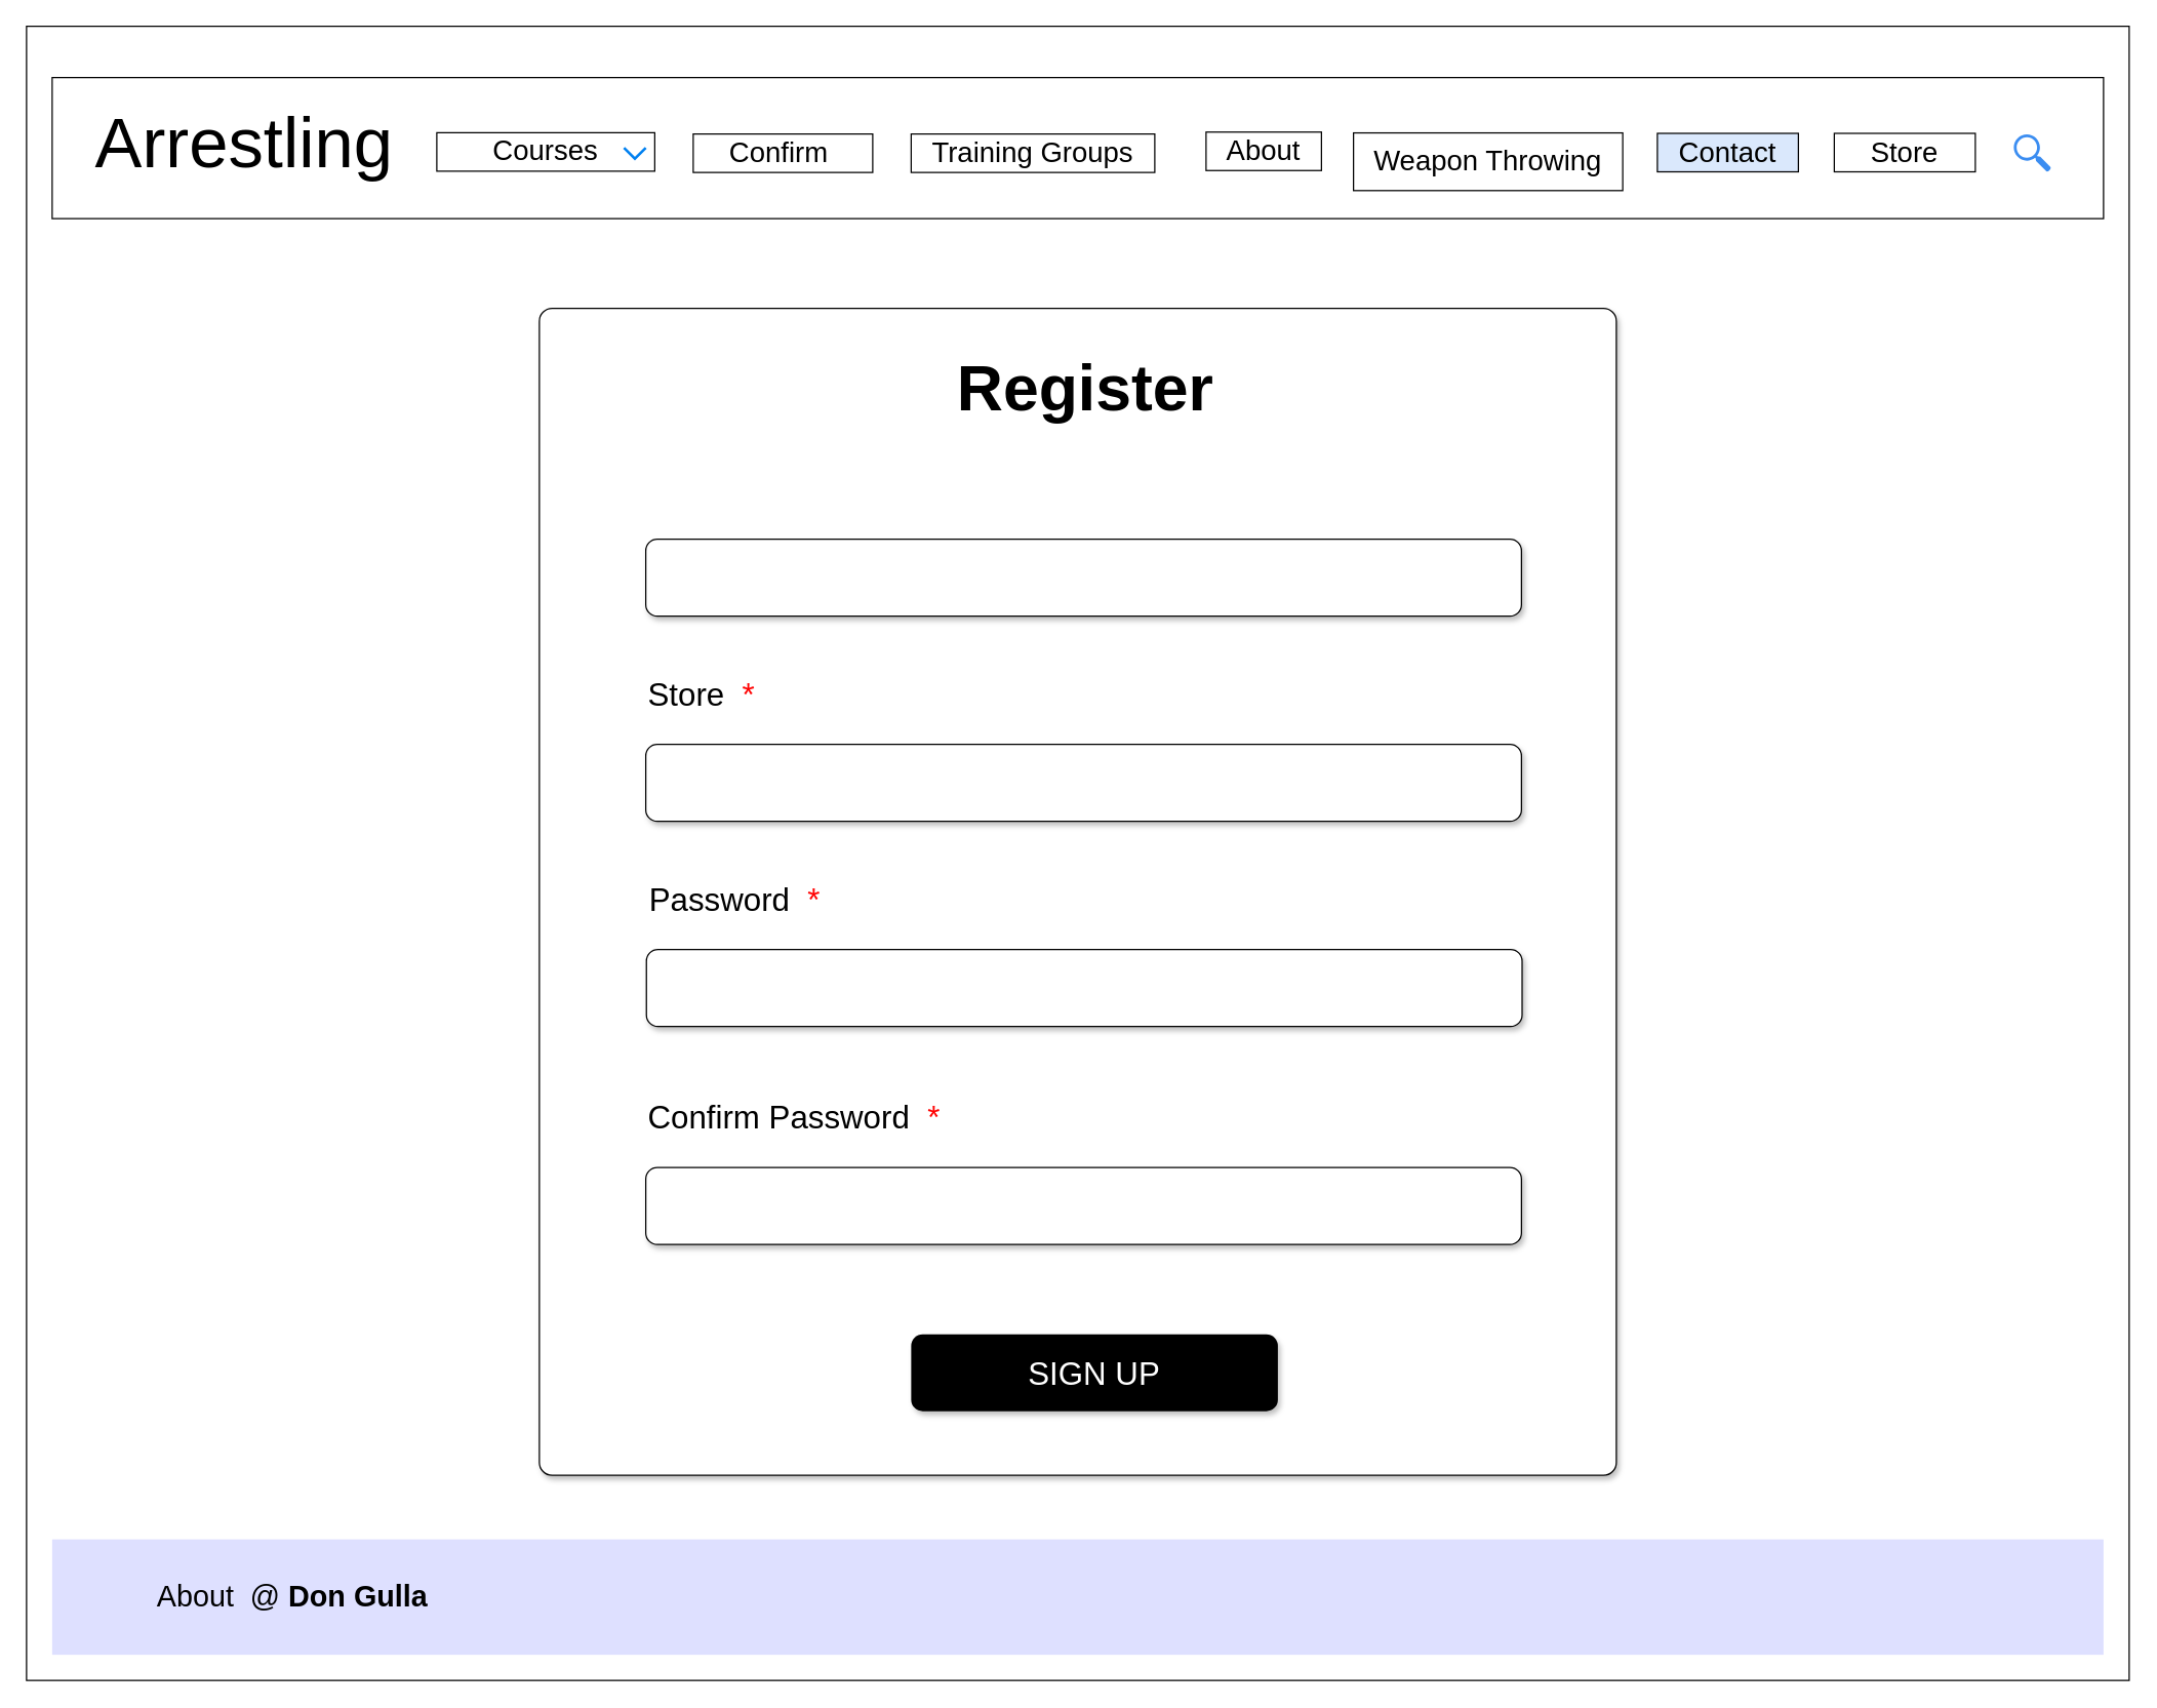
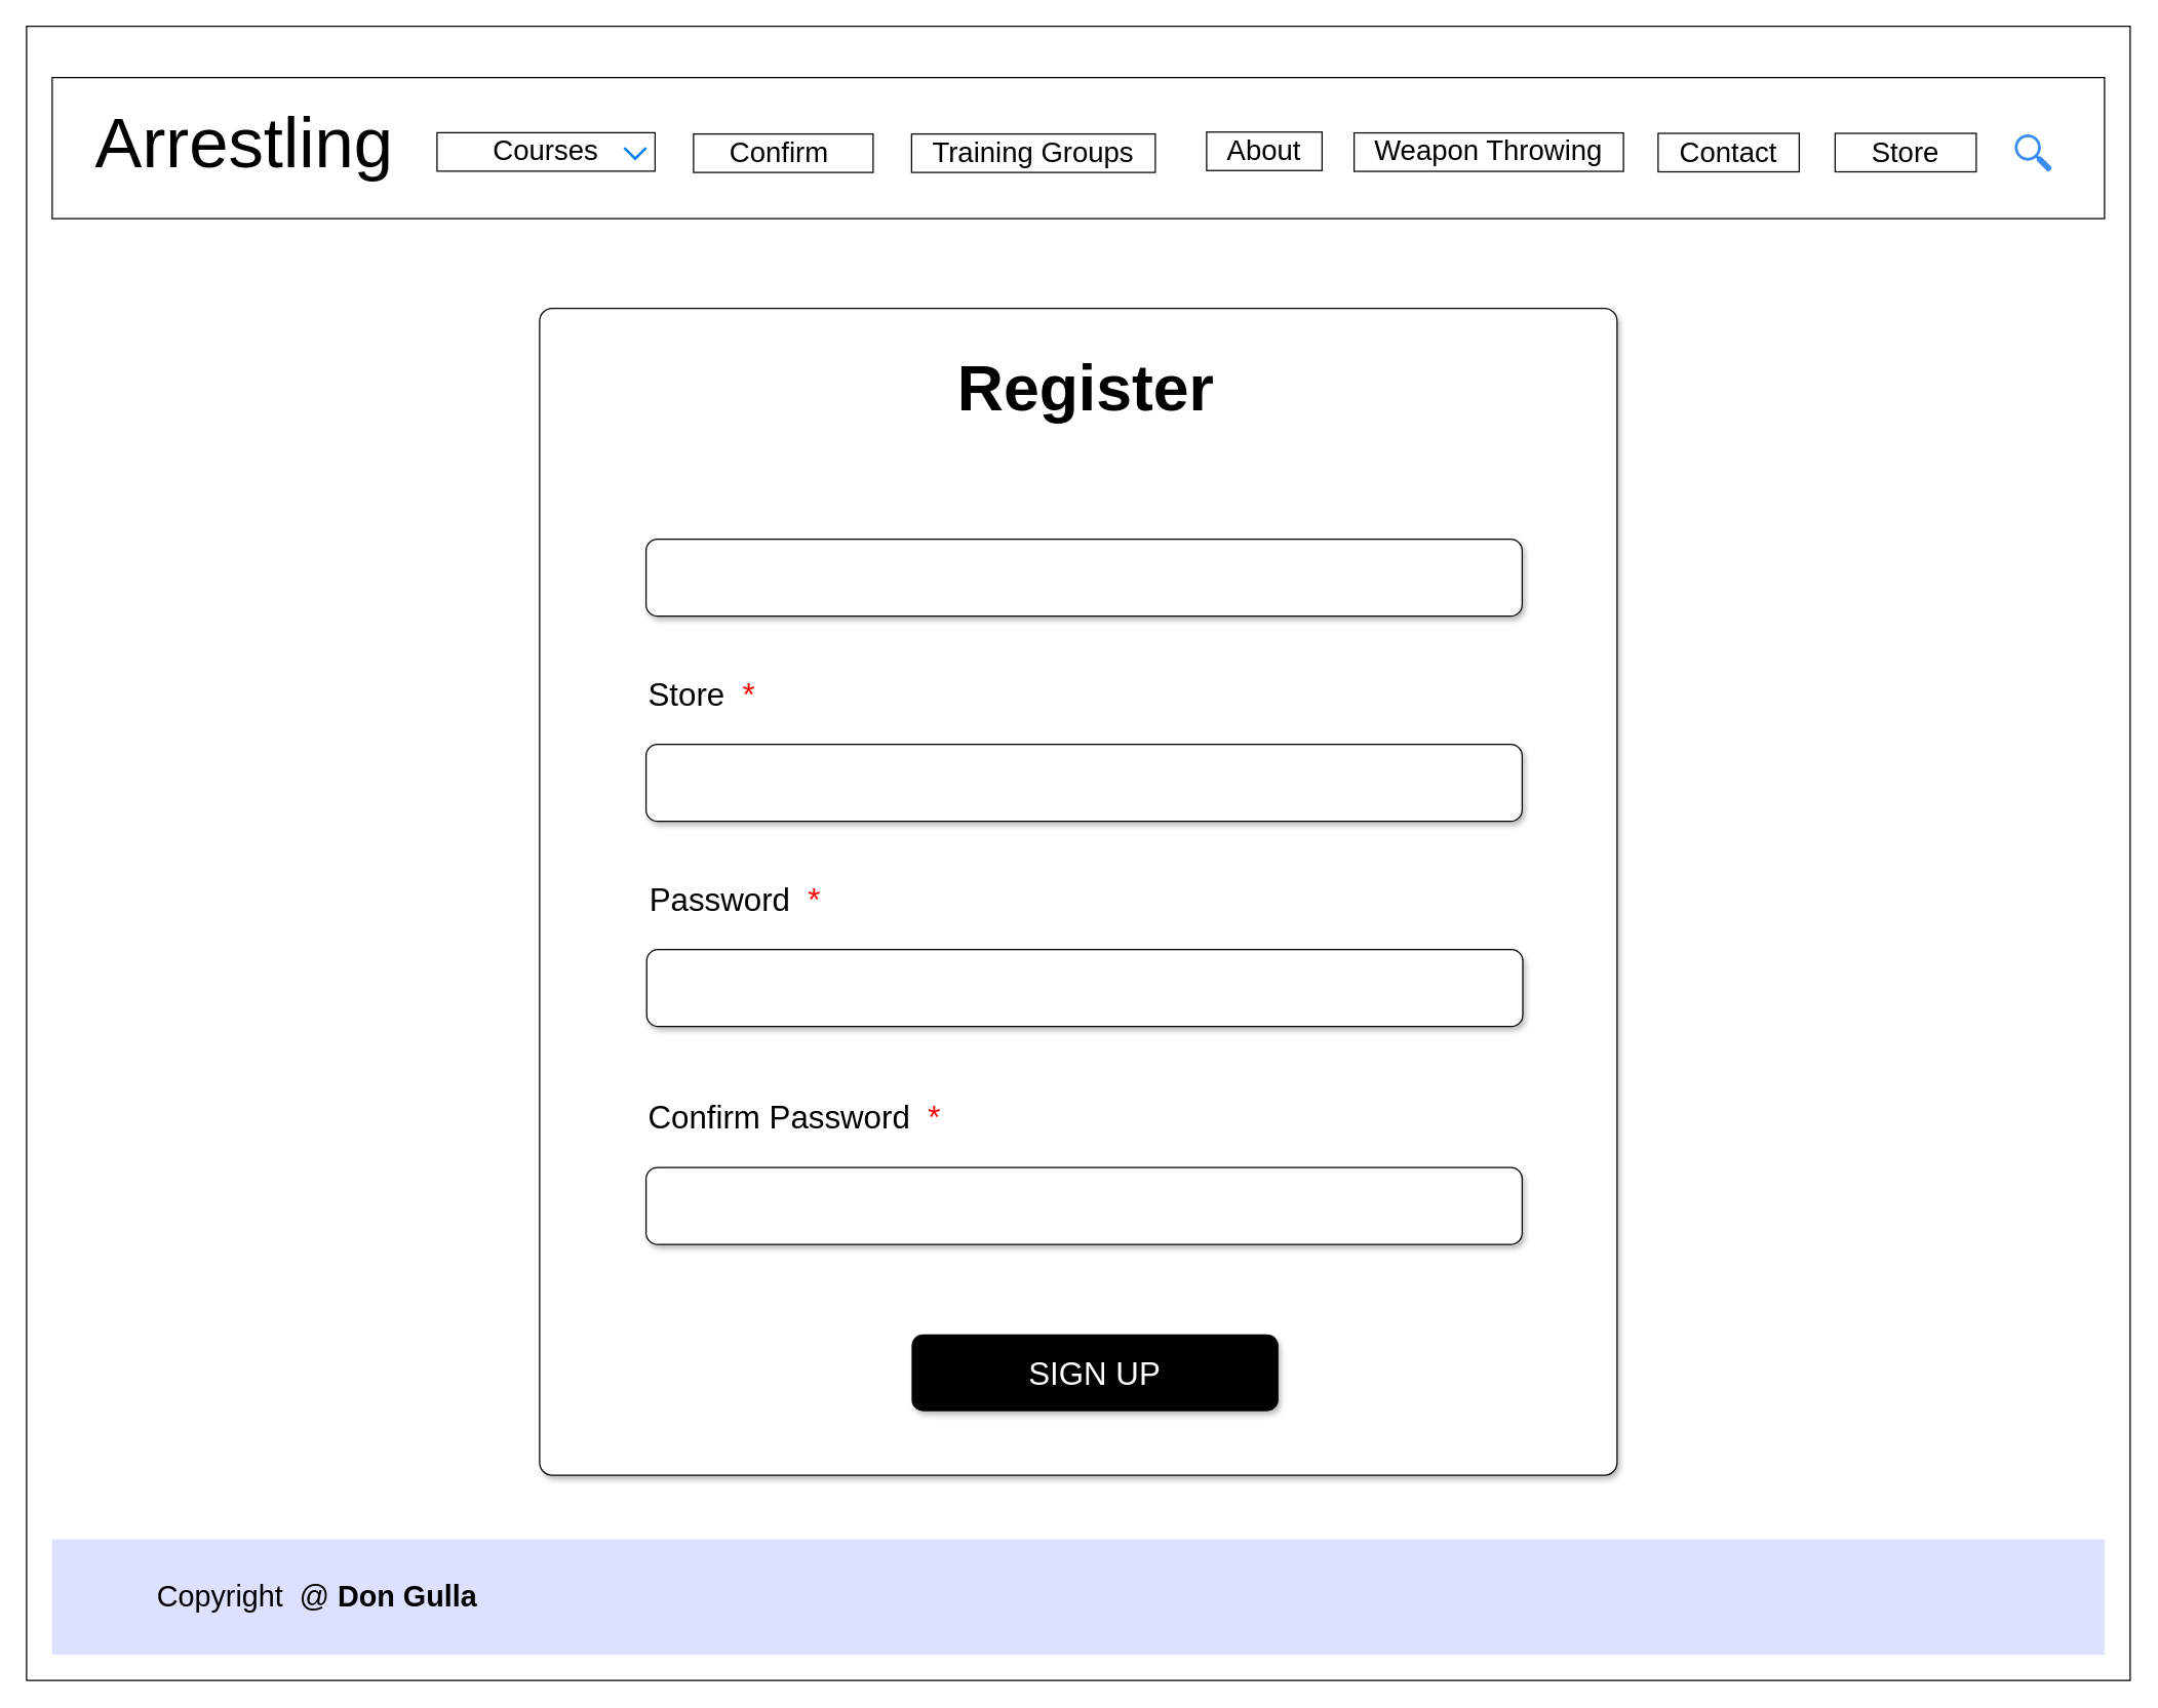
- <mxCell id="12" value="&lt;span style=&quot;font-size: 22px&quot;&gt;Contact&lt;/span&gt;" style="rounded=0;whiteSpace=wrap;html=1;strokeColor=#000000;fillColor=#dae8fc;fontSize=14;align=center;" parent="1" vertex="1"><mxGeometry x="1292" y="103.5" width="110" height="30" as="geometry" /></mxCell>
+ <mxCell id="12" value="&lt;span style=&quot;font-size: 22px&quot;&gt;Contact&lt;/span&gt;" style="rounded=0;whiteSpace=wrap;html=1;strokeColor=#000000;fillColor=#ffffff;fontSize=14;align=center;" parent="1" vertex="1"><mxGeometry x="1292" y="103.5" width="110" height="30" as="geometry" /></mxCell>
- <mxCell id="13" value="&lt;span style=&quot;font-size: 22px&quot;&gt;Weapon Throwing&lt;/span&gt;" style="rounded=0;whiteSpace=wrap;html=1;strokeColor=#000000;fillColor=#ffffff;fontSize=14;align=center;" parent="1" vertex="1"><mxGeometry x="1055" y="103.15" width="210" height="45" as="geometry" /></mxCell>
+ <mxCell id="13" value="&lt;span style=&quot;font-size: 22px&quot;&gt;Weapon Throwing&lt;/span&gt;" style="rounded=0;whiteSpace=wrap;html=1;strokeColor=#000000;fillColor=#ffffff;fontSize=14;align=center;" parent="1" vertex="1"><mxGeometry x="1055" y="103.15" width="210" height="30" as="geometry" /></mxCell>
- <mxCell id="9" value="&lt;blockquote style=&quot;margin: 0 0 0 40px ; border: none ; padding: 0px&quot;&gt;&lt;blockquote style=&quot;margin: 0 0 0 40px ; border: none ; padding: 0px&quot;&gt;&lt;font style=&quot;font-size: 23px&quot;&gt;About&amp;nbsp; @ &lt;b&gt;Don Gulla&lt;/b&gt;&lt;/font&gt;&lt;/blockquote&gt;&lt;/blockquote&gt;" style="rounded=0;whiteSpace=wrap;html=1;fillColor=#DEE0FF;strokeColor=none;align=left;" parent="1" vertex="1"><mxGeometry x="40" y="1200" width="1600" height="90" as="geometry" /></mxCell>
+ <mxCell id="9" value="&lt;blockquote style=&quot;margin: 0 0 0 40px ; border: none ; padding: 0px&quot;&gt;&lt;blockquote style=&quot;margin: 0 0 0 40px ; border: none ; padding: 0px&quot;&gt;&lt;font style=&quot;font-size: 23px&quot;&gt;Copyright&amp;nbsp; @ &lt;b&gt;Don Gulla&lt;/b&gt;&lt;/font&gt;&lt;/blockquote&gt;&lt;/blockquote&gt;" style="rounded=0;whiteSpace=wrap;html=1;fillColor=#DEE0FF;strokeColor=none;align=left;" parent="1" vertex="1"><mxGeometry x="40" y="1200" width="1600" height="90" as="geometry" /></mxCell>
